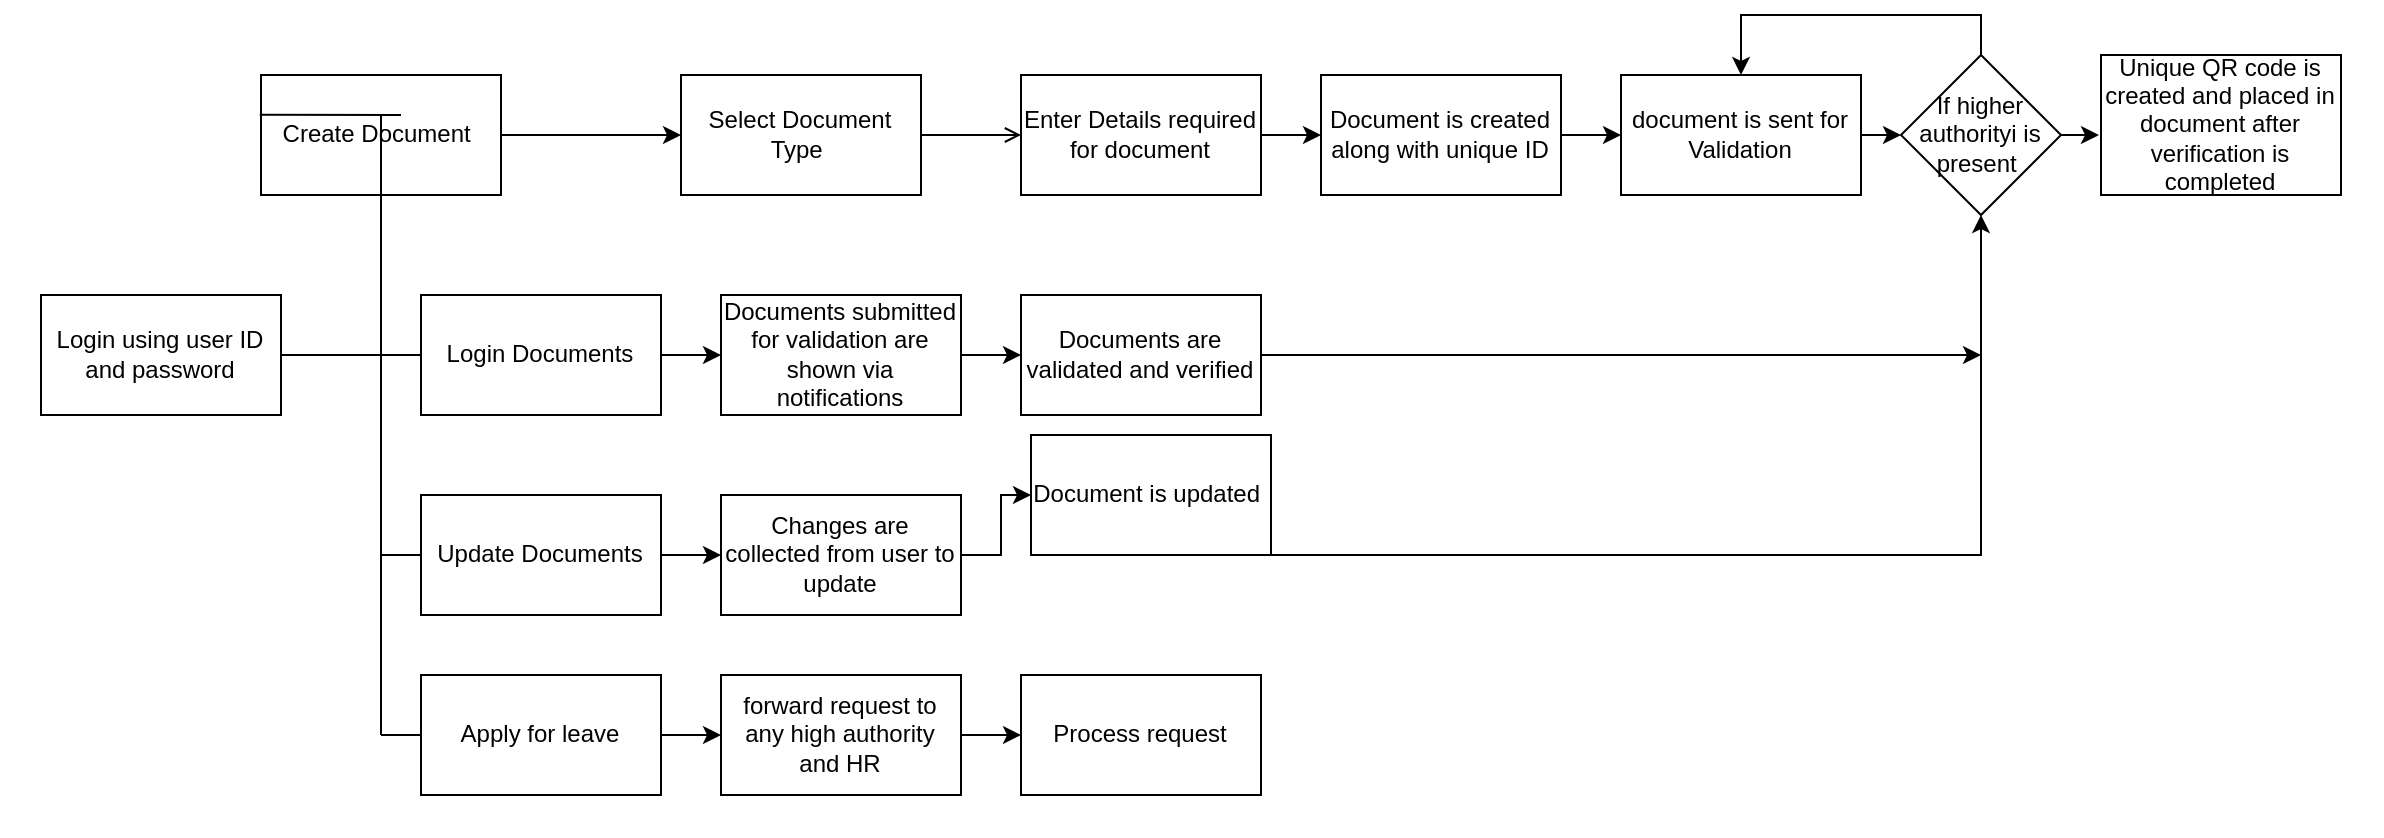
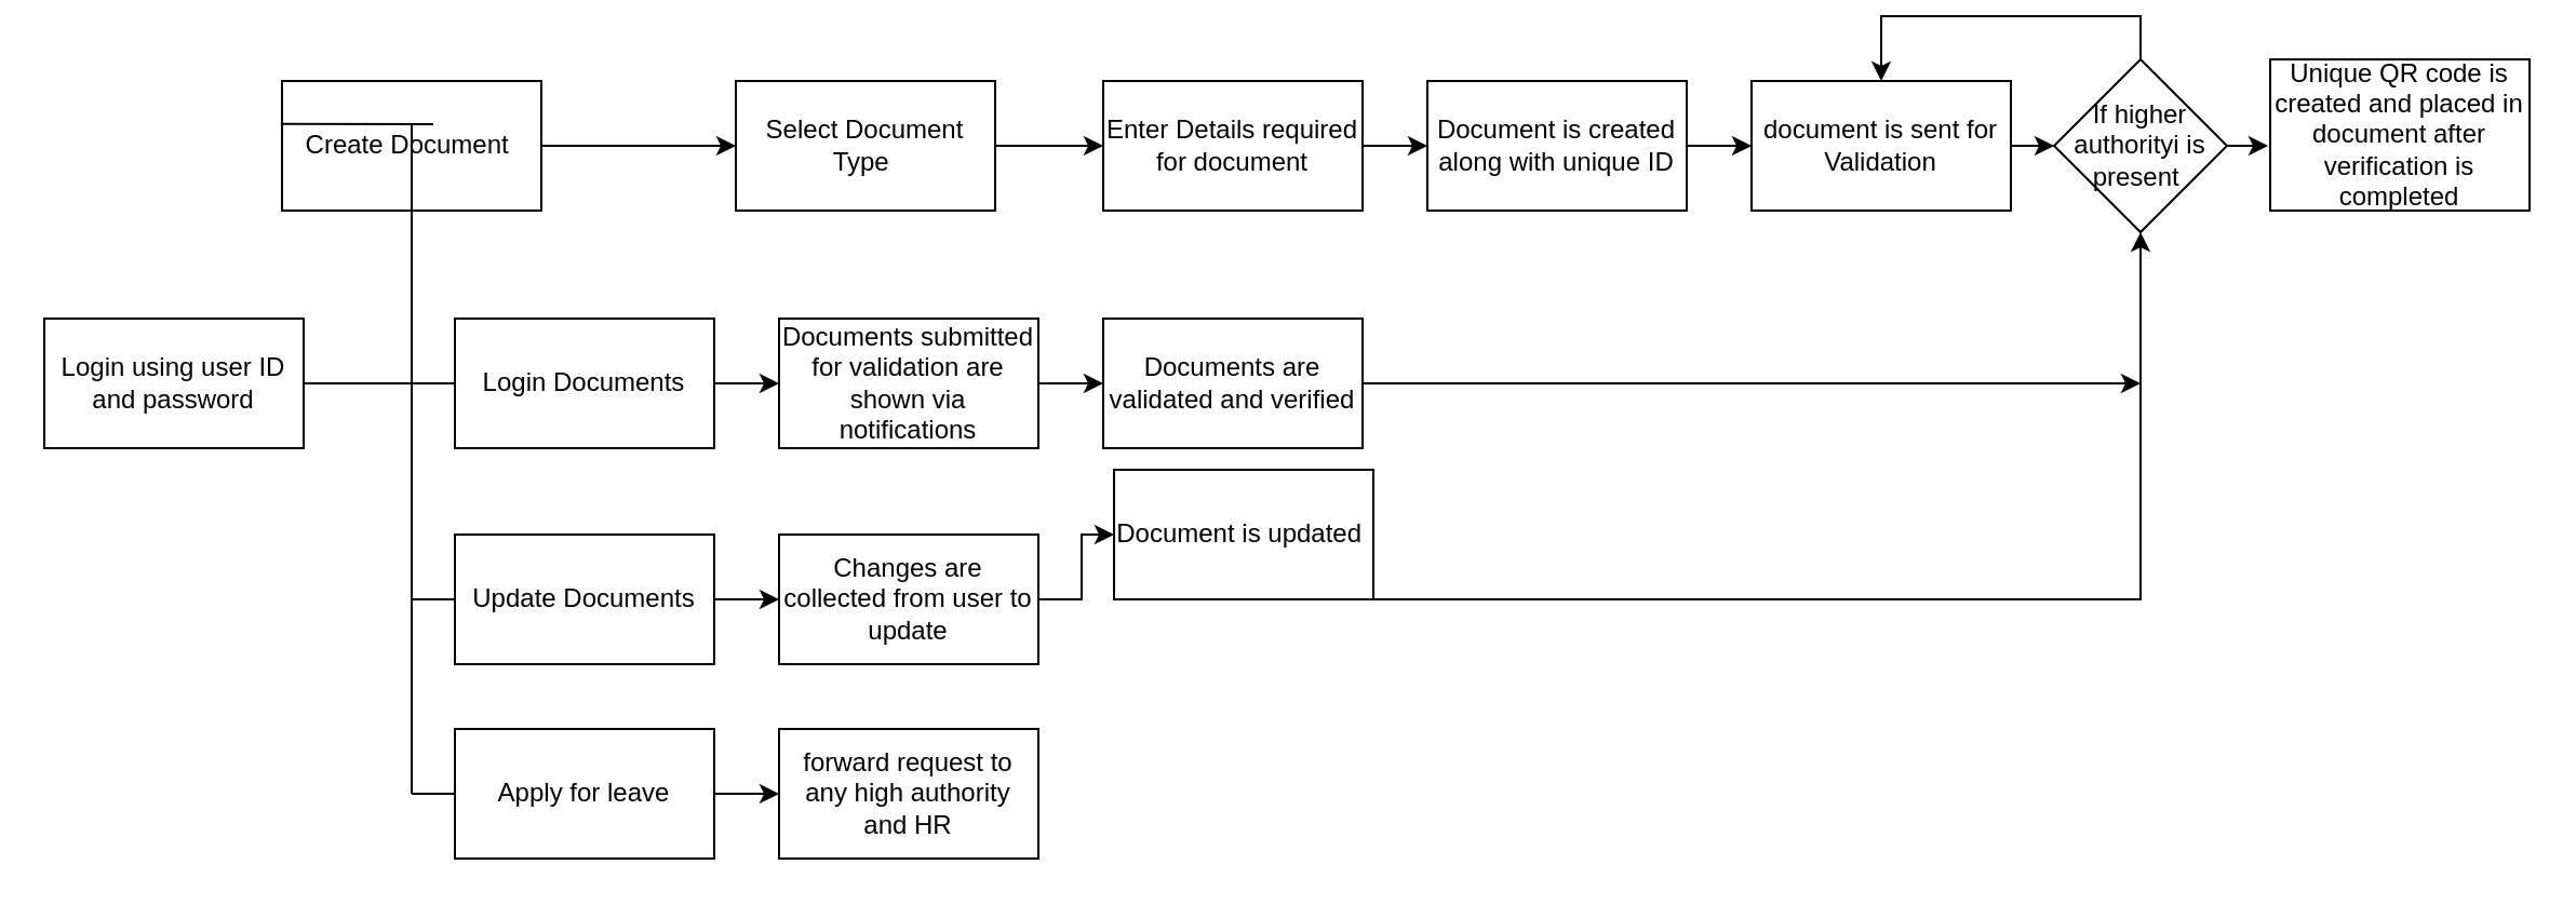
- <mxCell id="5" style="edgeStyle=orthogonalEdgeStyle;rounded=0;orthogonalLoop=1;jettySize=auto;html=1;exitX=1;exitY=0.5;exitDx=0;exitDy=0;entryX=0;entryY=0.5;entryDx=0;entryDy=0;endArrow=open;" edge="1" parent="1" source="6" target="8"><mxGeometry relative="1" as="geometry" /></mxCell>
+ <mxCell id="5" style="edgeStyle=orthogonalEdgeStyle;rounded=0;orthogonalLoop=1;jettySize=auto;html=1;exitX=1;exitY=0.5;exitDx=0;exitDy=0;entryX=0;entryY=0.5;entryDx=0;entryDy=0;" edge="1" parent="1" source="6" target="8"><mxGeometry relative="1" as="geometry" /></mxCell>
- <mxCell id="35" style="edgeStyle=orthogonalEdgeStyle;rounded=0;orthogonalLoop=1;jettySize=auto;html=1;exitX=1;exitY=0.5;exitDx=0;exitDy=0;entryX=0;entryY=0.5;entryDx=0;entryDy=0;" edge="1" parent="1" source="36" target="37"><mxGeometry relative="1" as="geometry"><mxPoint x="500" y="360.105" as="targetPoint" /></mxGeometry></mxCell>
- <mxCell id="37" value="Process request" style="rounded=0;whiteSpace=wrap;html=1;" vertex="1" parent="1"><mxGeometry x="510" y="330" width="120" height="60" as="geometry" /></mxCell>
